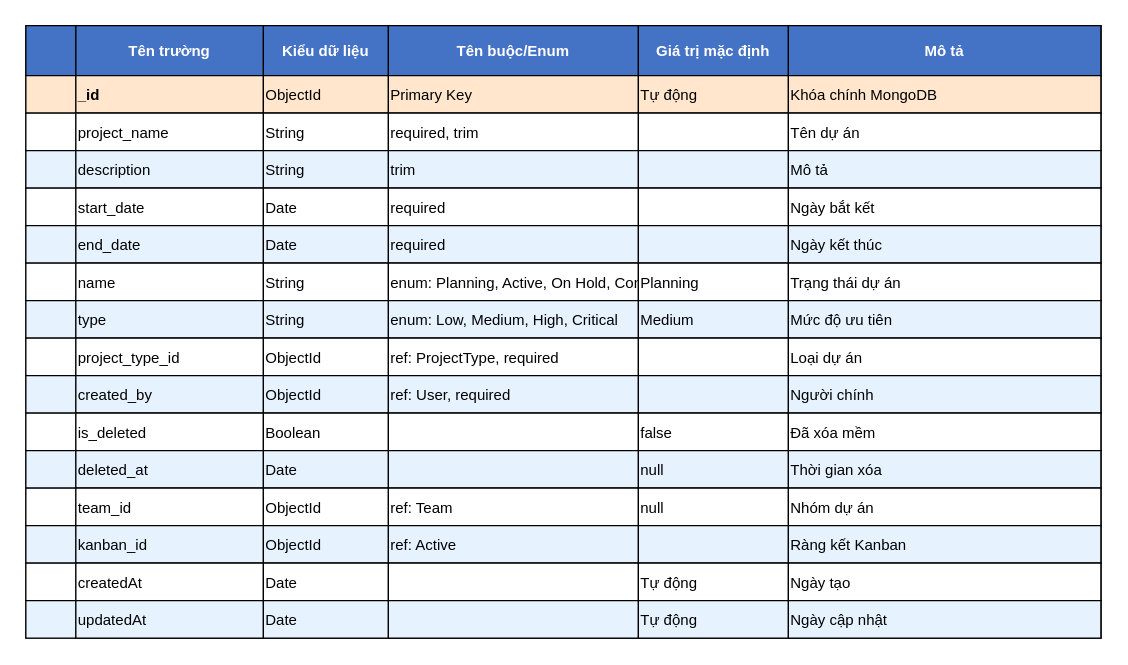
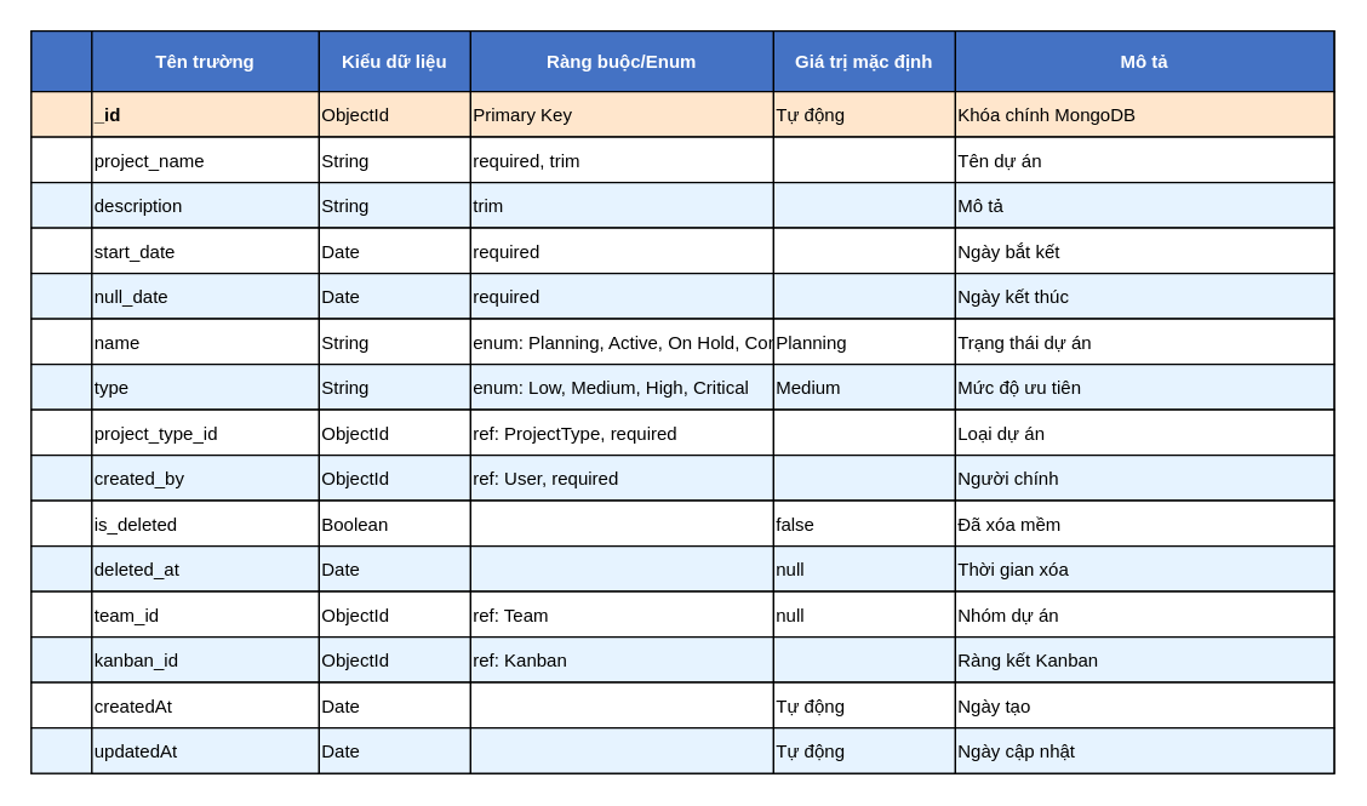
- <mxCell id="6" value="Tên buộc/Enum" style="shape=partialRectangle;connectable=0;fillColor=#4472C4;align=center;fontStyle=1;fontSize=12;fontColor=#ffffff;" parent="3" vertex="1"><mxGeometry x="290" width="200" height="40" as="geometry"><mxRectangle width="200" height="40" as="alternateBounds" /></mxGeometry></mxCell>
+ <mxCell id="6" value="Ràng buộc/Enum" style="shape=partialRectangle;connectable=0;fillColor=#4472C4;align=center;fontStyle=1;fontSize=12;fontColor=#ffffff;" parent="3" vertex="1"><mxGeometry x="290" width="200" height="40" as="geometry"><mxRectangle width="200" height="40" as="alternateBounds" /></mxGeometry></mxCell>
- <mxCell id="34" value="end_date" style="shape=partialRectangle;connectable=0;fillColor=#E6F3FF;align=left;" parent="33" vertex="1"><mxGeometry x="40" width="150" height="30" as="geometry"><mxRectangle width="150" height="30" as="alternateBounds" /></mxGeometry></mxCell>
+ <mxCell id="34" value="null_date" style="shape=partialRectangle;connectable=0;fillColor=#E6F3FF;align=left;" parent="33" vertex="1"><mxGeometry x="40" width="150" height="30" as="geometry"><mxRectangle width="150" height="30" as="alternateBounds" /></mxGeometry></mxCell>
- <mxCell id="84" value="ref: Active" style="shape=partialRectangle;connectable=0;fillColor=#E6F3FF;align=left;" parent="81" vertex="1"><mxGeometry x="290" width="200" height="30" as="geometry"><mxRectangle width="200" height="30" as="alternateBounds" /></mxGeometry></mxCell>
+ <mxCell id="84" value="ref: Kanban" style="shape=partialRectangle;connectable=0;fillColor=#E6F3FF;align=left;" parent="81" vertex="1"><mxGeometry x="290" width="200" height="30" as="geometry"><mxRectangle width="200" height="30" as="alternateBounds" /></mxGeometry></mxCell>
